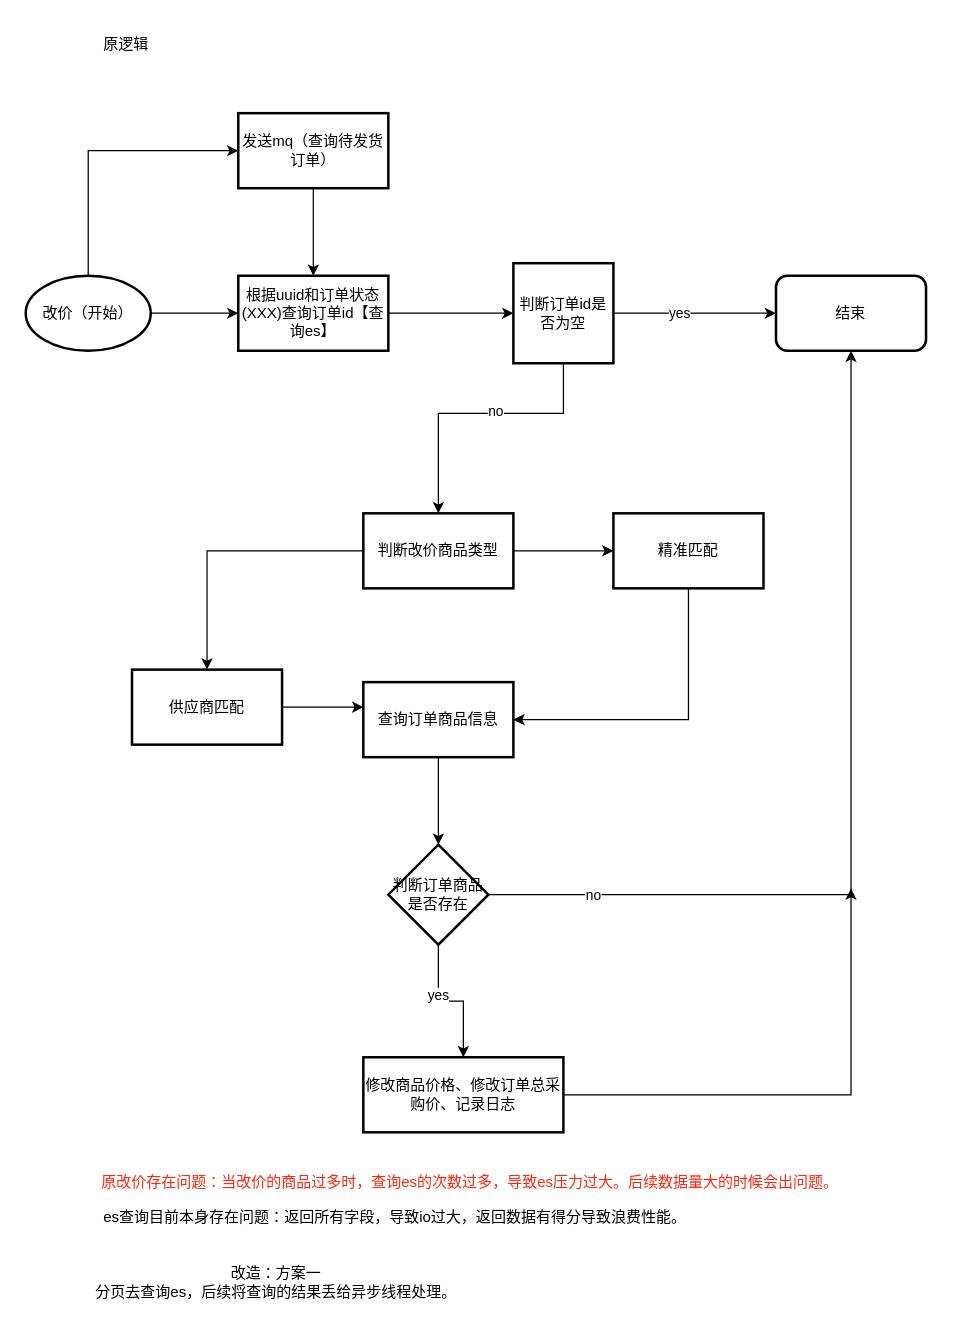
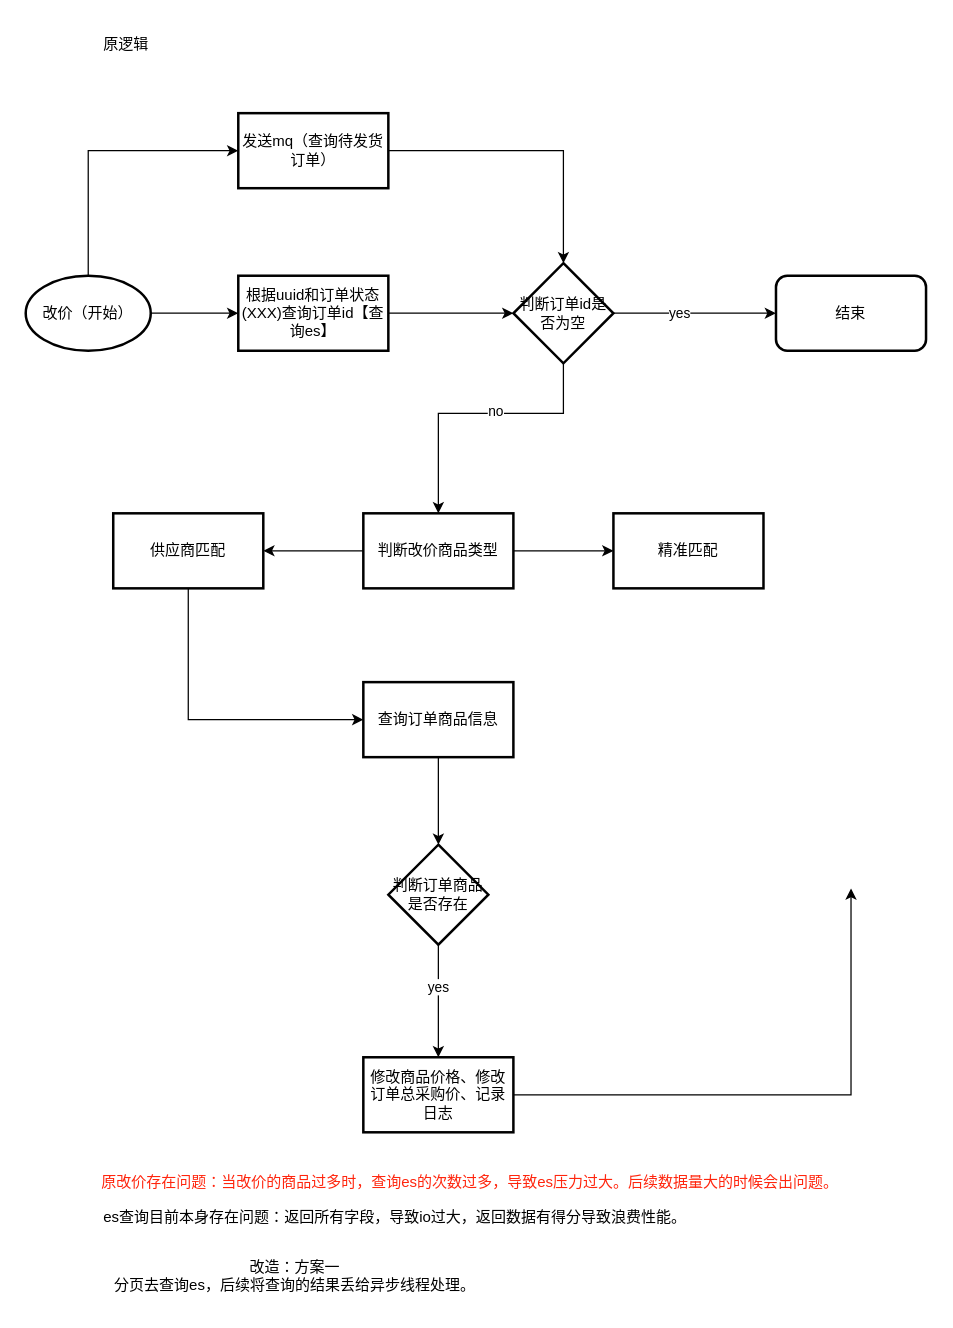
- <mxCell id="30" style="edgeStyle=orthogonalEdgeStyle;rounded=0;orthogonalLoop=1;jettySize=auto;html=1;entryX=0.5;entryY=0;entryDx=0;entryDy=0;" edge="1" parent="1" source="31" target="7"><mxGeometry relative="1" as="geometry" /></mxCell>
+ <mxCell id="30" style="edgeStyle=orthogonalEdgeStyle;rounded=0;orthogonalLoop=1;jettySize=auto;html=1;" edge="1" parent="1" source="31" target="12"><mxGeometry relative="1" as="geometry" /></mxCell>
- <mxCell id="12" value="判断订单id是否为空" style="whiteSpace=wrap;html=1;strokeWidth=2;rounded=0;" vertex="1" parent="1"><mxGeometry x="410" y="210" width="80" height="80" as="geometry" /></mxCell>
+ <mxCell id="12" value="判断订单id是否为空" style="rhombus;whiteSpace=wrap;html=1;strokeWidth=2;" vertex="1" parent="1"><mxGeometry x="410" y="210" width="80" height="80" as="geometry" /></mxCell>
- <mxCell id="18" value="供应商匹配" style="whiteSpace=wrap;html=1;strokeWidth=2;" vertex="1" parent="1"><mxGeometry x="105" y="535" width="120" height="60" as="geometry" /></mxCell>
+ <mxCell id="18" value="供应商匹配" style="whiteSpace=wrap;html=1;strokeWidth=2;" vertex="1" parent="1"><mxGeometry x="90" y="410" width="120" height="60" as="geometry" /></mxCell>
- <mxCell id="19" style="edgeStyle=orthogonalEdgeStyle;rounded=0;orthogonalLoop=1;jettySize=auto;html=1;entryX=1;entryY=0.5;entryDx=0;entryDy=0;" edge="1" parent="1" source="20" target="22"><mxGeometry relative="1" as="geometry"><Array as="points"><mxPoint x="550" y="575" /></Array></mxGeometry></mxCell>
- <mxCell id="23" style="edgeStyle=orthogonalEdgeStyle;rounded=0;orthogonalLoop=1;jettySize=auto;html=1;entryX=0.5;entryY=1;entryDx=0;entryDy=0;" edge="1" parent="1" source="27" target="13"><mxGeometry relative="1" as="geometry"><Array as="points"><mxPoint x="680" y="715" /></Array></mxGeometry></mxCell>
- <mxCell id="24" value="no" style="edgeLabel;html=1;align=center;verticalAlign=middle;resizable=0;points=[];" vertex="1" connectable="0" parent="23"><mxGeometry x="-0.77" relative="1" as="geometry"><mxPoint as="offset" /></mxGeometry></mxCell>
- <mxCell id="29" value="修改商品价格、修改订单总采购价、记录日志" style="whiteSpace=wrap;html=1;strokeWidth=2;" vertex="1" parent="1"><mxGeometry x="290" y="845" width="160" height="60" as="geometry" /></mxCell>
+ <mxCell id="29" value="修改商品价格、修改订单总采购价、记录日志" style="whiteSpace=wrap;html=1;strokeWidth=2;" vertex="1" parent="1"><mxGeometry x="290" y="845" width="120" height="60" as="geometry" /></mxCell>
- <mxCell id="33" value="改造：方案一&lt;div&gt;分页去查询es，后续将查询的结果丢给异步线程处理。&lt;/div&gt;" style="text;html=1;align=center;verticalAlign=middle;resizable=0;points=[];autosize=1;strokeColor=none;fillColor=none;" vertex="1" parent="1"><mxGeometry x="65" y="1005" width="310" height="40" as="geometry" /></mxCell>
+ <mxCell id="33" value="改造：方案一&lt;div&gt;分页去查询es，后续将查询的结果丢给异步线程处理。&lt;/div&gt;" style="text;html=1;align=center;verticalAlign=middle;resizable=0;points=[];autosize=1;strokeColor=none;fillColor=none;" vertex="1" parent="1"><mxGeometry x="80" y="1000" width="310" height="40" as="geometry" /></mxCell>
